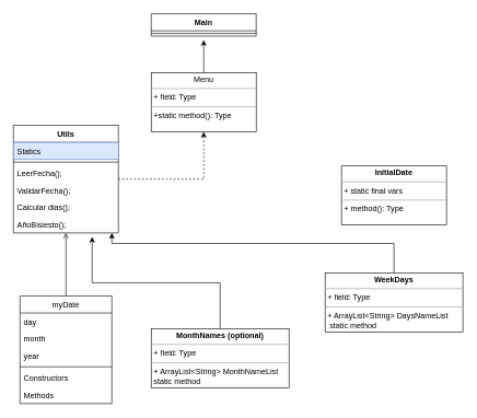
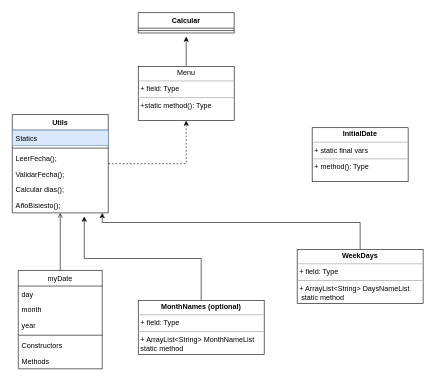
- <mxCell id="2" value="Main" style="swimlane;fontStyle=1;align=center;verticalAlign=top;childLayout=stackLayout;horizontal=1;startSize=26;horizontalStack=0;resizeParent=1;resizeParentMax=0;resizeLast=0;collapsible=1;marginBottom=0;" parent="1" vertex="1"><mxGeometry x="230" y="20" width="160" height="34" as="geometry" /></mxCell>
+ <mxCell id="2" value="Calcular" style="swimlane;fontStyle=1;align=center;verticalAlign=top;childLayout=stackLayout;horizontal=1;startSize=26;horizontalStack=0;resizeParent=1;resizeParentMax=0;resizeLast=0;collapsible=1;marginBottom=0;" parent="1" vertex="1"><mxGeometry x="230" y="20" width="160" height="34" as="geometry" /></mxCell>
- <mxCell id="6" value="&lt;p style=&quot;margin: 0px ; margin-top: 4px ; text-align: center&quot;&gt;&lt;b&gt;InitialDate&lt;/b&gt;&lt;/p&gt;&lt;hr size=&quot;1&quot;&gt;&lt;p style=&quot;margin: 0px ; margin-left: 4px&quot;&gt;+ static final vars&lt;br&gt;&lt;/p&gt;&lt;hr size=&quot;1&quot;&gt;&lt;p style=&quot;margin: 0px ; margin-left: 4px&quot;&gt;+ method(): Type&lt;/p&gt;" style="verticalAlign=top;align=left;overflow=fill;fontSize=12;fontFamily=Helvetica;html=1;" vertex="1" parent="1"><mxGeometry x="520" y="252" width="160" height="90" as="geometry" /></mxCell>
+ <mxCell id="6" value="&lt;p style=&quot;margin: 0px ; margin-top: 4px ; text-align: center&quot;&gt;&lt;b&gt;InitialDate&lt;/b&gt;&lt;/p&gt;&lt;hr size=&quot;1&quot;&gt;&lt;p style=&quot;margin: 0px ; margin-left: 4px&quot;&gt;+ static final vars&lt;br&gt;&lt;/p&gt;&lt;hr size=&quot;1&quot;&gt;&lt;p style=&quot;margin: 0px ; margin-left: 4px&quot;&gt;+ method(): Type&lt;/p&gt;" style="verticalAlign=top;align=left;overflow=fill;fontSize=12;fontFamily=Helvetica;html=1;" vertex="1" parent="1"><mxGeometry x="520" y="212" width="160" height="90" as="geometry" /></mxCell>
